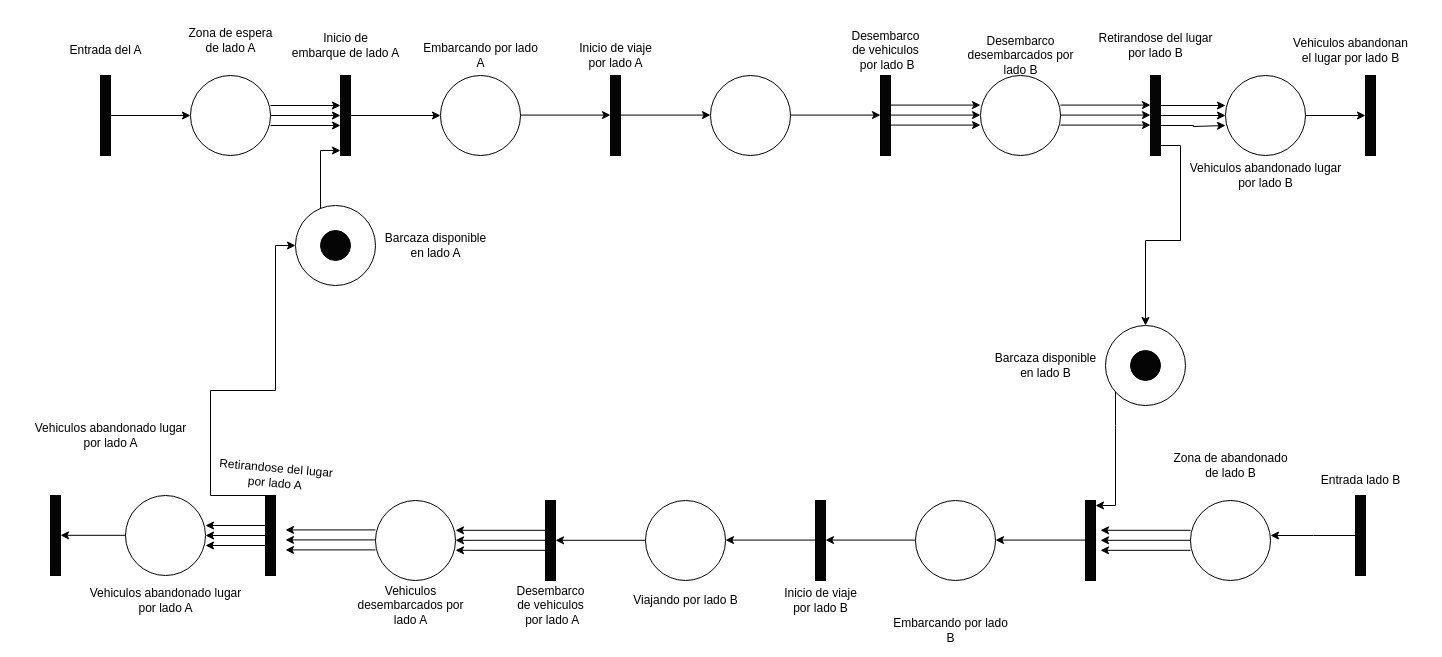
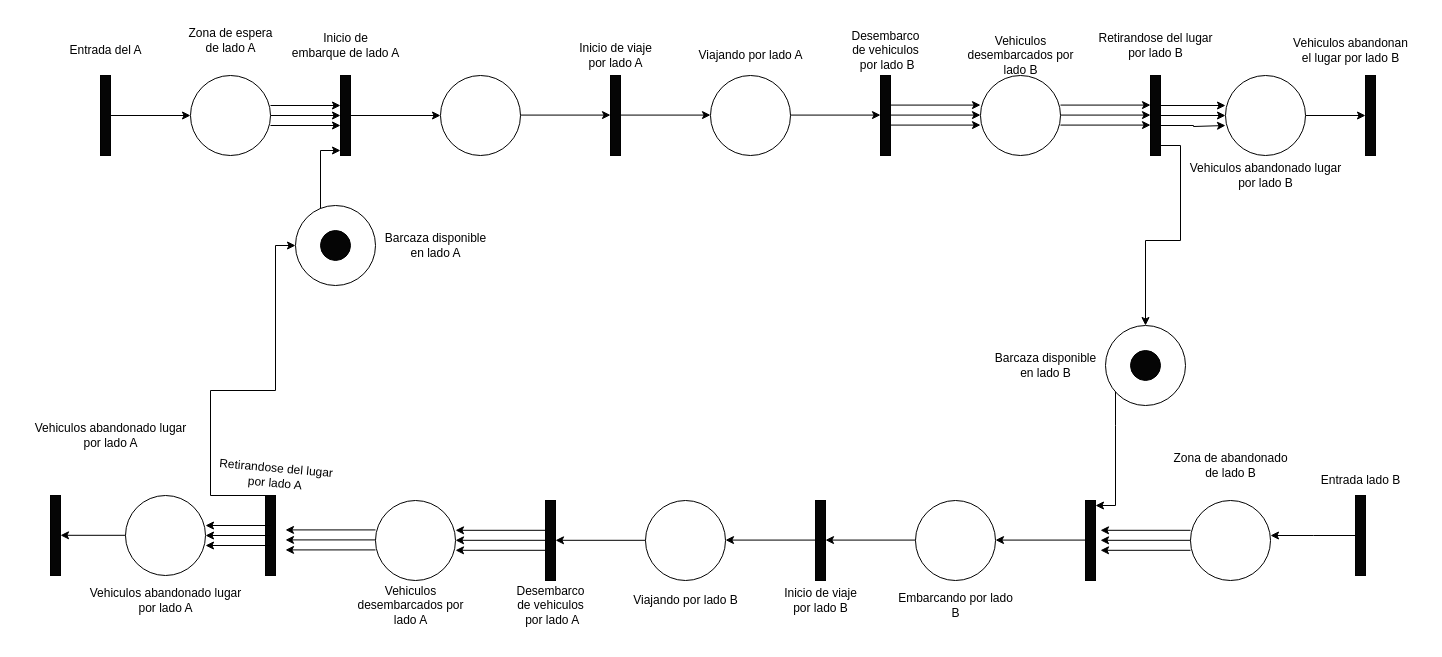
- <mxCell id="62" value="&lt;div&gt;Embarcando por lado&lt;/div&gt;&lt;div&gt;A&lt;br&gt;&lt;/div&gt;" style="text;html=1;align=center;verticalAlign=middle;resizable=0;points=[];autosize=1;strokeColor=none;fillColor=none;" vertex="1" parent="1"><mxGeometry x="410" y="35" width="140" height="40" as="geometry" /></mxCell>
+ <mxCell id="64" value="Viajando por lado A" style="text;html=1;align=center;verticalAlign=middle;resizable=0;points=[];autosize=1;strokeColor=none;fillColor=none;" vertex="1" parent="1"><mxGeometry x="685" y="40" width="130" height="30" as="geometry" /></mxCell>
- <mxCell id="66" value="&lt;div&gt;Desembarco&lt;/div&gt;&lt;div&gt;desembarcados por&lt;/div&gt;&lt;div&gt;lado B&lt;br&gt;&lt;/div&gt;" style="text;html=1;align=center;verticalAlign=middle;resizable=0;points=[];autosize=1;strokeColor=none;fillColor=none;" vertex="1" parent="1"><mxGeometry x="950" y="25" width="140" height="60" as="geometry" /></mxCell>
+ <mxCell id="66" value="&lt;div&gt;Vehiculos&lt;/div&gt;&lt;div&gt;desembarcados por&lt;/div&gt;&lt;div&gt;lado B&lt;br&gt;&lt;/div&gt;" style="text;html=1;align=center;verticalAlign=middle;resizable=0;points=[];autosize=1;strokeColor=none;fillColor=none;" vertex="1" parent="1"><mxGeometry x="950" y="25" width="140" height="60" as="geometry" /></mxCell>
- <mxCell id="68" value="&lt;div&gt;Embarcando por lado&lt;/div&gt;&lt;div&gt;B&lt;br&gt;&lt;/div&gt;" style="text;html=1;align=center;verticalAlign=middle;resizable=0;points=[];autosize=1;strokeColor=none;fillColor=none;" vertex="1" parent="1"><mxGeometry x="880" y="610" width="140" height="40" as="geometry" /></mxCell>
+ <mxCell id="68" value="&lt;div&gt;Embarcando por lado&lt;/div&gt;&lt;div&gt;B&lt;br&gt;&lt;/div&gt;" style="text;html=1;align=center;verticalAlign=middle;resizable=0;points=[];autosize=1;strokeColor=none;fillColor=none;" vertex="1" parent="1"><mxGeometry x="885" y="585" width="140" height="40" as="geometry" /></mxCell>
